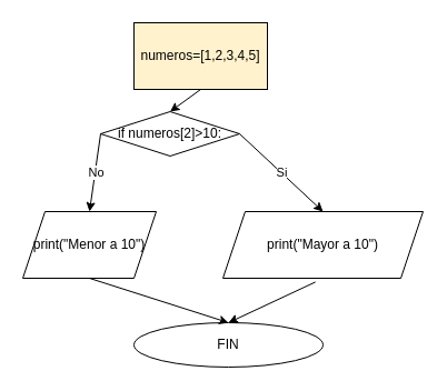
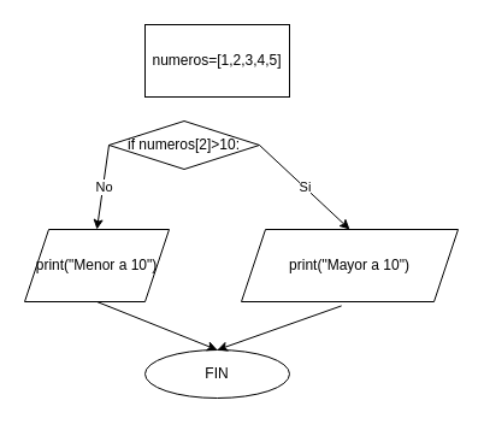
- <mxCell id="2" value="numeros=[1,2,3,4,5]" style="rounded=0;whiteSpace=wrap;html=1;fillColor=#fff2cc;" parent="1" vertex="1"><mxGeometry x="120" y="20" width="120" height="60" as="geometry" /></mxCell>
+ <mxCell id="2" value="numeros=[1,2,3,4,5]" style="rounded=0;whiteSpace=wrap;html=1;" parent="1" vertex="1"><mxGeometry x="120" y="20" width="120" height="60" as="geometry" /></mxCell>
- <mxCell id="9" value="" style="endArrow=classic;html=1;rounded=0;exitX=0.5;exitY=1;exitDx=0;exitDy=0;entryX=0.5;entryY=0;entryDx=0;entryDy=0;" parent="1" source="2" target="3" edge="1"><mxGeometry width="50" height="50" relative="1" as="geometry"><mxPoint x="220" y="200" as="sourcePoint" /><mxPoint x="270" y="150" as="targetPoint" /></mxGeometry></mxCell>
- <mxCell id="10" value="FIN" style="ellipse;whiteSpace=wrap;html=1;" parent="1" vertex="1"><mxGeometry x="120" y="290" width="170" height="40" as="geometry" /></mxCell>
+ <mxCell id="10" value="FIN" style="ellipse;whiteSpace=wrap;html=1;" parent="1" vertex="1"><mxGeometry x="120" y="290" width="120" height="40" as="geometry" /></mxCell>
